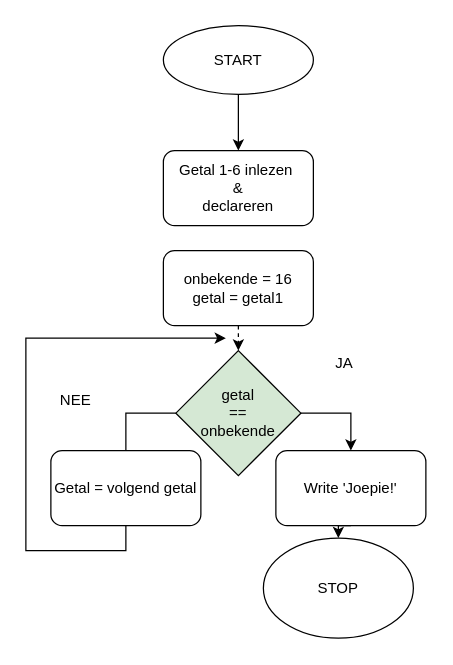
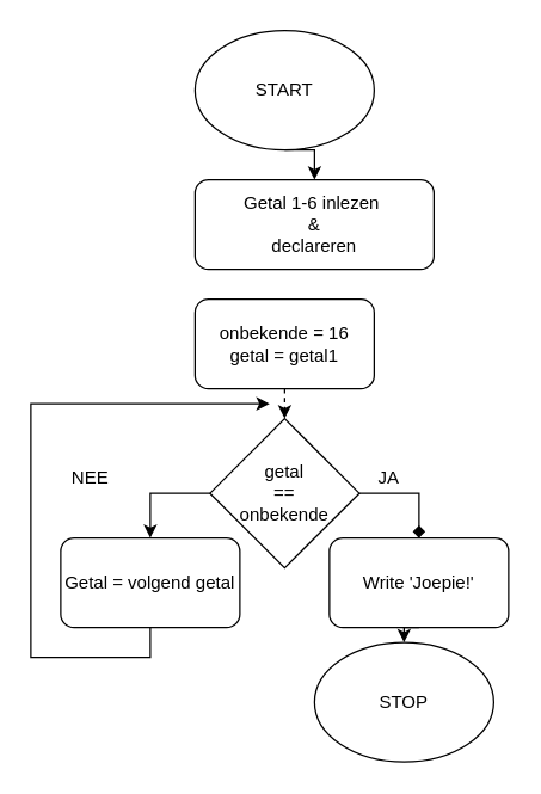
- <mxCell id="3" value="START" style="ellipse;whiteSpace=wrap;html=1;" vertex="1" parent="1"><mxGeometry x="130" y="20" width="120" height="55" as="geometry" /></mxCell>
+ <mxCell id="3" value="START" style="ellipse;whiteSpace=wrap;html=1;" vertex="1" parent="1"><mxGeometry x="130" y="20" width="120" height="80" as="geometry" /></mxCell>
- <mxCell id="4" value="Getal 1-6 inlezen&amp;nbsp;&lt;br&gt;&amp;amp;&lt;br&gt;declareren" style="rounded=1;whiteSpace=wrap;html=1;" vertex="1" parent="1"><mxGeometry x="130" y="120" width="120" height="60" as="geometry" /></mxCell>
+ <mxCell id="4" value="Getal 1-6 inlezen&amp;nbsp;&lt;br&gt;&amp;amp;&lt;br&gt;declareren" style="rounded=1;whiteSpace=wrap;html=1;" vertex="1" parent="1"><mxGeometry x="130" y="120" width="160" height="60" as="geometry" /></mxCell>
- <mxCell id="15" value="JA" style="text;html=1;strokeColor=none;fillColor=none;align=center;verticalAlign=middle;whiteSpace=wrap;rounded=0;" vertex="1" parent="1"><mxGeometry x="255" y="280" width="40" height="20" as="geometry" /></mxCell>
+ <mxCell id="15" value="JA" style="text;html=1;strokeColor=none;fillColor=none;align=center;verticalAlign=middle;whiteSpace=wrap;rounded=0;" vertex="1" parent="1"><mxGeometry x="240" y="310" width="40" height="20" as="geometry" /></mxCell>
- <mxCell id="9" value="getal&lt;br&gt;==&lt;br&gt;onbekende" style="rhombus;whiteSpace=wrap;html=1;fillColor=#d5e8d4;" vertex="1" parent="1"><mxGeometry x="140" y="280" width="100" height="100" as="geometry" /></mxCell>
+ <mxCell id="9" value="getal&lt;br&gt;==&lt;br&gt;onbekende" style="rhombus;whiteSpace=wrap;html=1;" vertex="1" parent="1"><mxGeometry x="140" y="280" width="100" height="100" as="geometry" /></mxCell>
- <mxCell id="8" style="edgeStyle=orthogonalEdgeStyle;rounded=0;orthogonalLoop=1;jettySize=auto;html=1;exitX=1;exitY=0.5;exitDx=0;exitDy=0;" edge="1" parent="1" source="9" target="13"><mxGeometry relative="1" as="geometry" /></mxCell>
+ <mxCell id="8" style="edgeStyle=orthogonalEdgeStyle;rounded=0;orthogonalLoop=1;jettySize=auto;html=1;exitX=1;exitY=0.5;exitDx=0;exitDy=0;endArrow=diamond;" edge="1" parent="1" source="9" target="13"><mxGeometry relative="1" as="geometry" /></mxCell>
- <mxCell id="7" style="edgeStyle=orthogonalEdgeStyle;rounded=0;orthogonalLoop=1;jettySize=auto;html=1;exitX=0;exitY=0.5;exitDx=0;exitDy=0;endArrow=none;" edge="1" parent="1" source="9" target="11"><mxGeometry relative="1" as="geometry" /></mxCell>
+ <mxCell id="7" style="edgeStyle=orthogonalEdgeStyle;rounded=0;orthogonalLoop=1;jettySize=auto;html=1;exitX=0;exitY=0.5;exitDx=0;exitDy=0;" edge="1" parent="1" source="9" target="11"><mxGeometry relative="1" as="geometry" /></mxCell>
